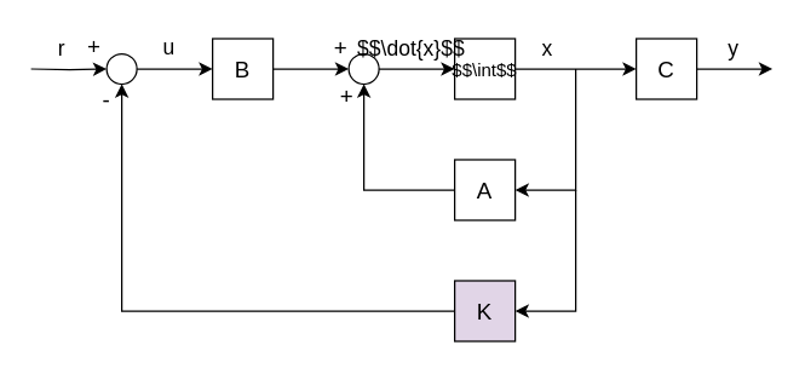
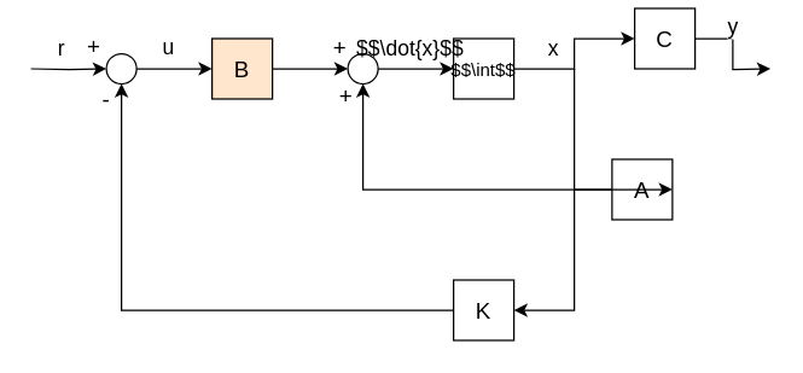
- <mxCell id="3" value="&lt;font style=&quot;font-size: 15px&quot;&gt;B&lt;/font&gt;" style="rounded=0;whiteSpace=wrap;html=1;" vertex="1" parent="1"><mxGeometry x="140" y="25" width="40" height="40" as="geometry" /></mxCell>
+ <mxCell id="3" value="&lt;font style=&quot;font-size: 15px&quot;&gt;B&lt;/font&gt;" style="rounded=0;whiteSpace=wrap;html=1;fillColor=#ffe6cc;" vertex="1" parent="1"><mxGeometry x="140" y="25" width="40" height="40" as="geometry" /></mxCell>
- <mxCell id="6" value="&lt;font style=&quot;font-size: 15px&quot;&gt;C&lt;/font&gt;" style="rounded=0;whiteSpace=wrap;html=1;" vertex="1" parent="1"><mxGeometry x="420" y="25" width="40" height="40" as="geometry" /></mxCell>
+ <mxCell id="6" value="&lt;font style=&quot;font-size: 15px&quot;&gt;C&lt;/font&gt;" style="rounded=0;whiteSpace=wrap;html=1;" vertex="1" parent="1"><mxGeometry x="420" y="5" width="40" height="40" as="geometry" /></mxCell>
- <mxCell id="11" value="&lt;font style=&quot;font-size: 15px&quot;&gt;A&lt;/font&gt;" style="rounded=0;whiteSpace=wrap;html=1;" vertex="1" parent="1"><mxGeometry x="300" y="105" width="40" height="40" as="geometry" /></mxCell>
+ <mxCell id="11" value="&lt;font style=&quot;font-size: 15px&quot;&gt;A&lt;/font&gt;" style="rounded=0;whiteSpace=wrap;html=1;" vertex="1" parent="1"><mxGeometry x="405" y="105" width="40" height="40" as="geometry" /></mxCell>
- <mxCell id="18" value="&lt;font style=&quot;font-size: 15px&quot;&gt;K&lt;/font&gt;" style="rounded=0;whiteSpace=wrap;html=1;fillColor=#e1d5e7;" vertex="1" parent="1"><mxGeometry x="300" y="185" width="40" height="40" as="geometry" /></mxCell>
+ <mxCell id="18" value="&lt;font style=&quot;font-size: 15px&quot;&gt;K&lt;/font&gt;" style="rounded=0;whiteSpace=wrap;html=1;" vertex="1" parent="1"><mxGeometry x="300" y="185" width="40" height="40" as="geometry" /></mxCell>
